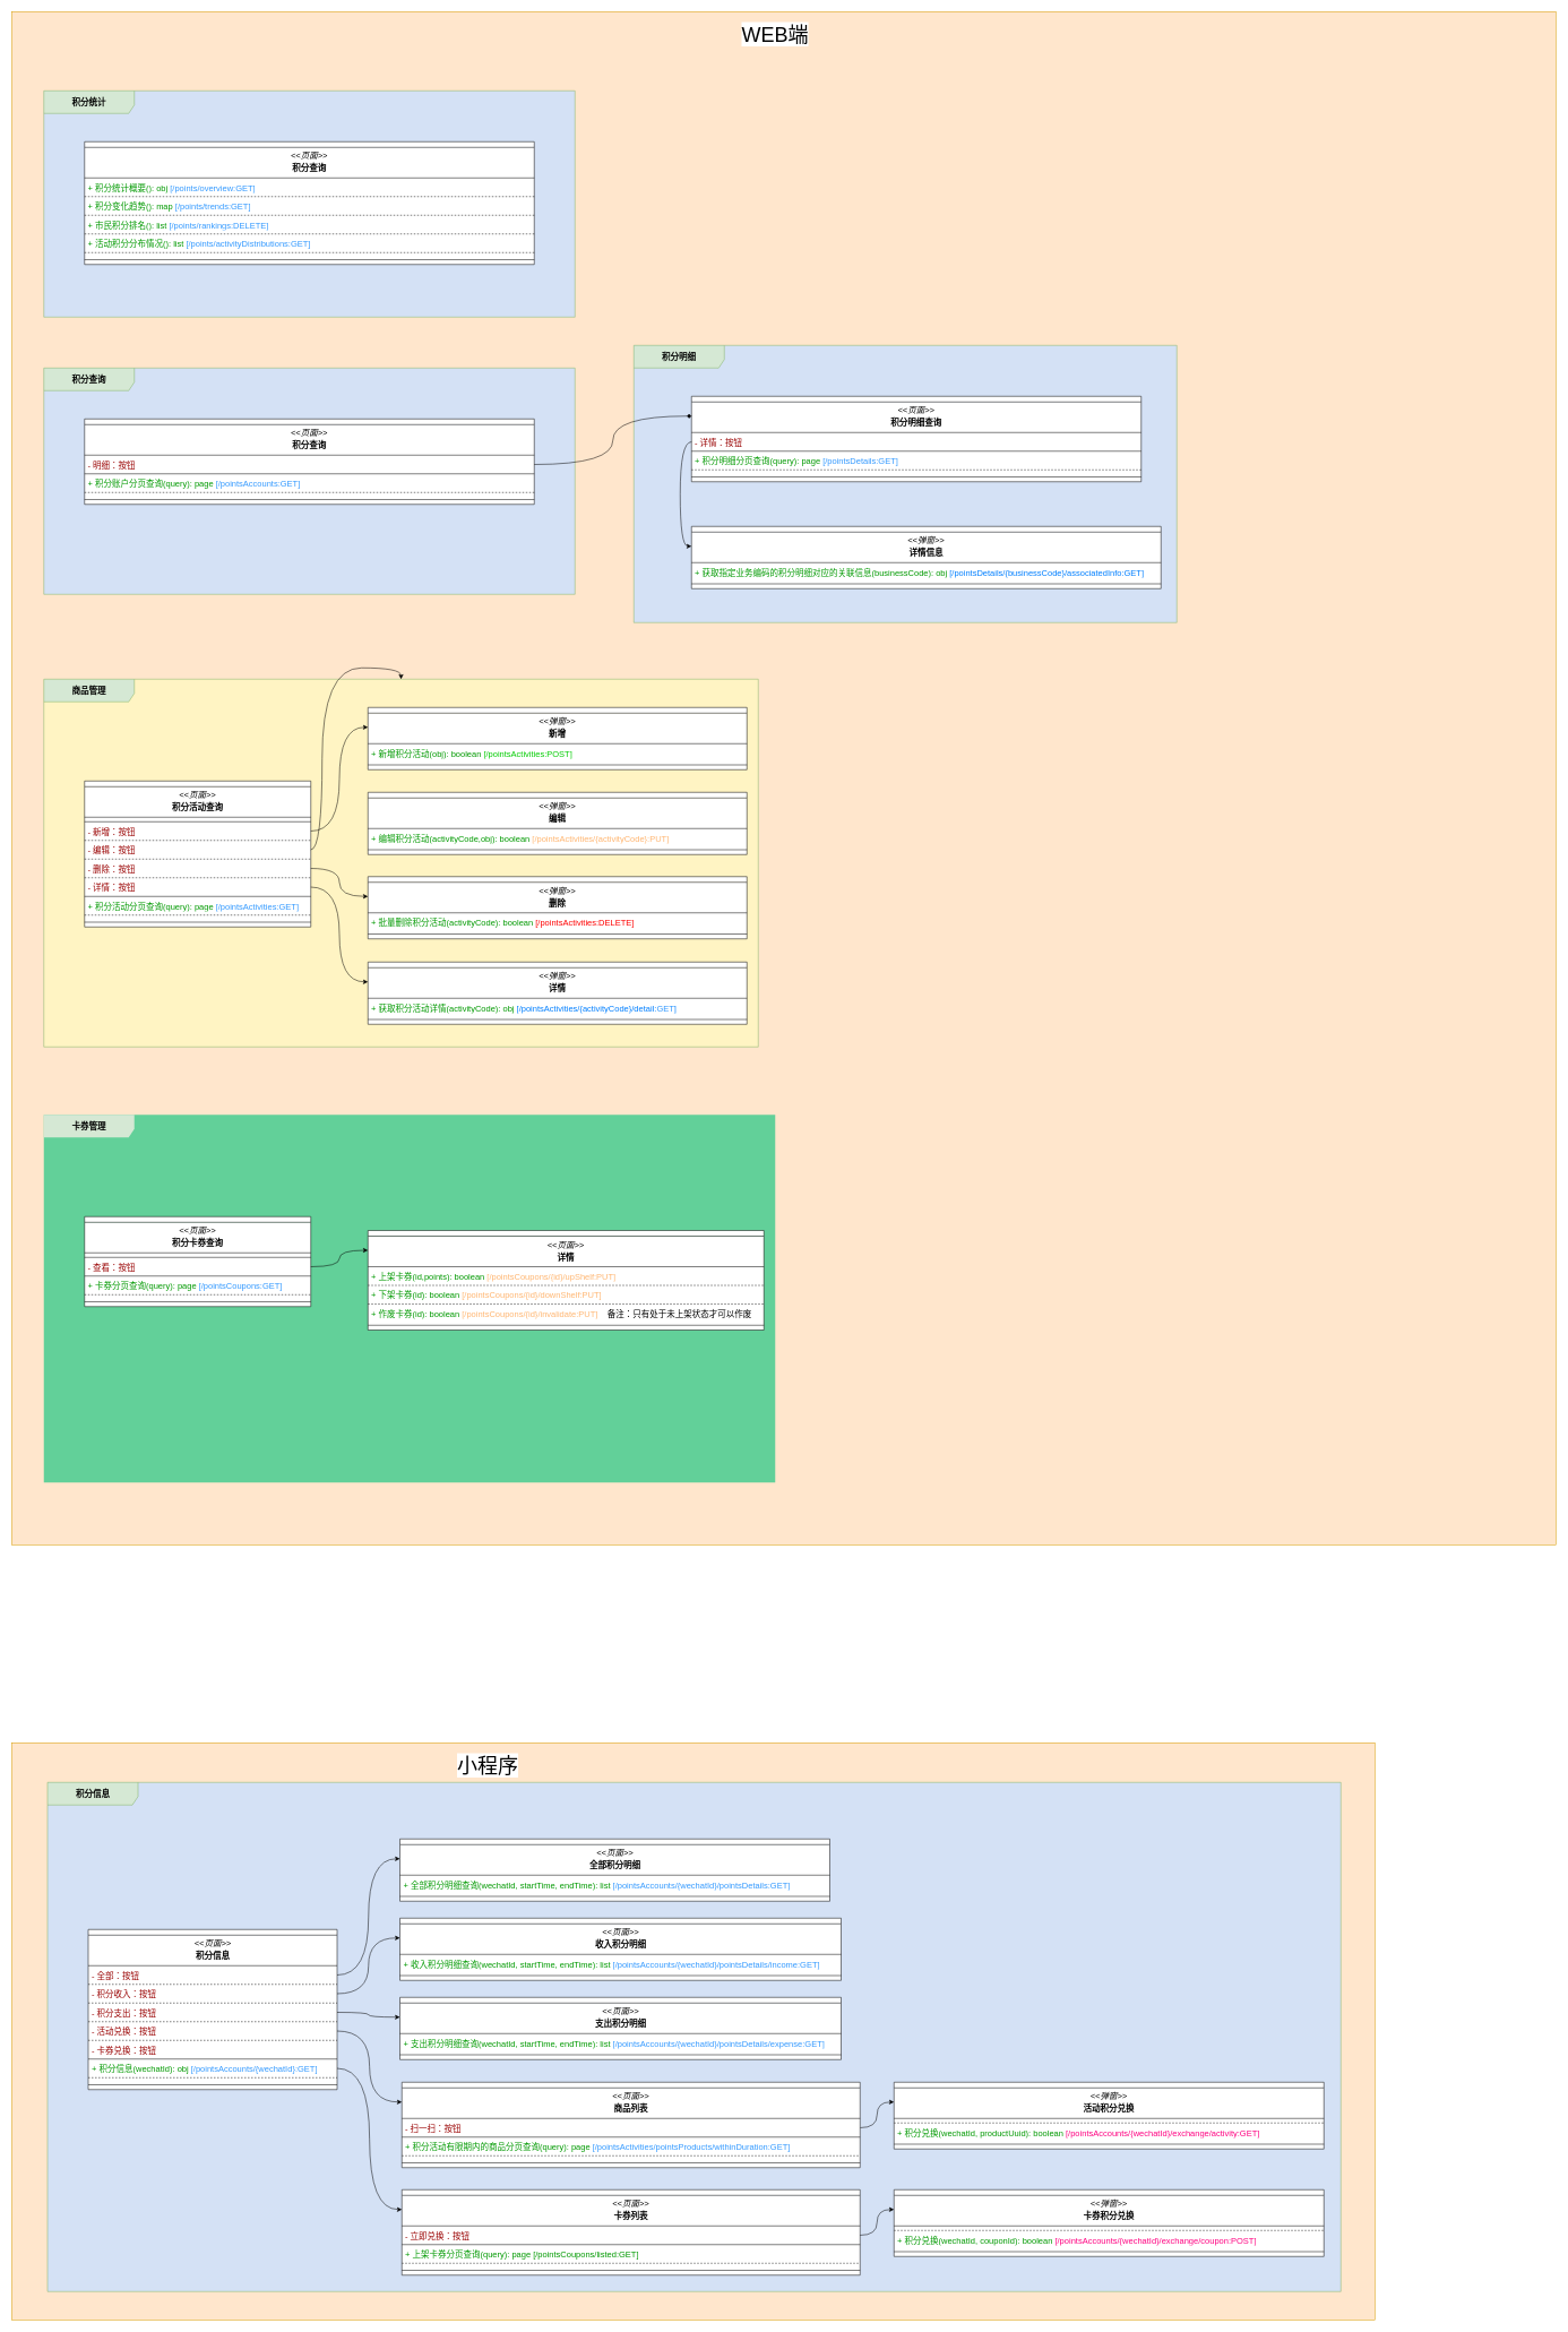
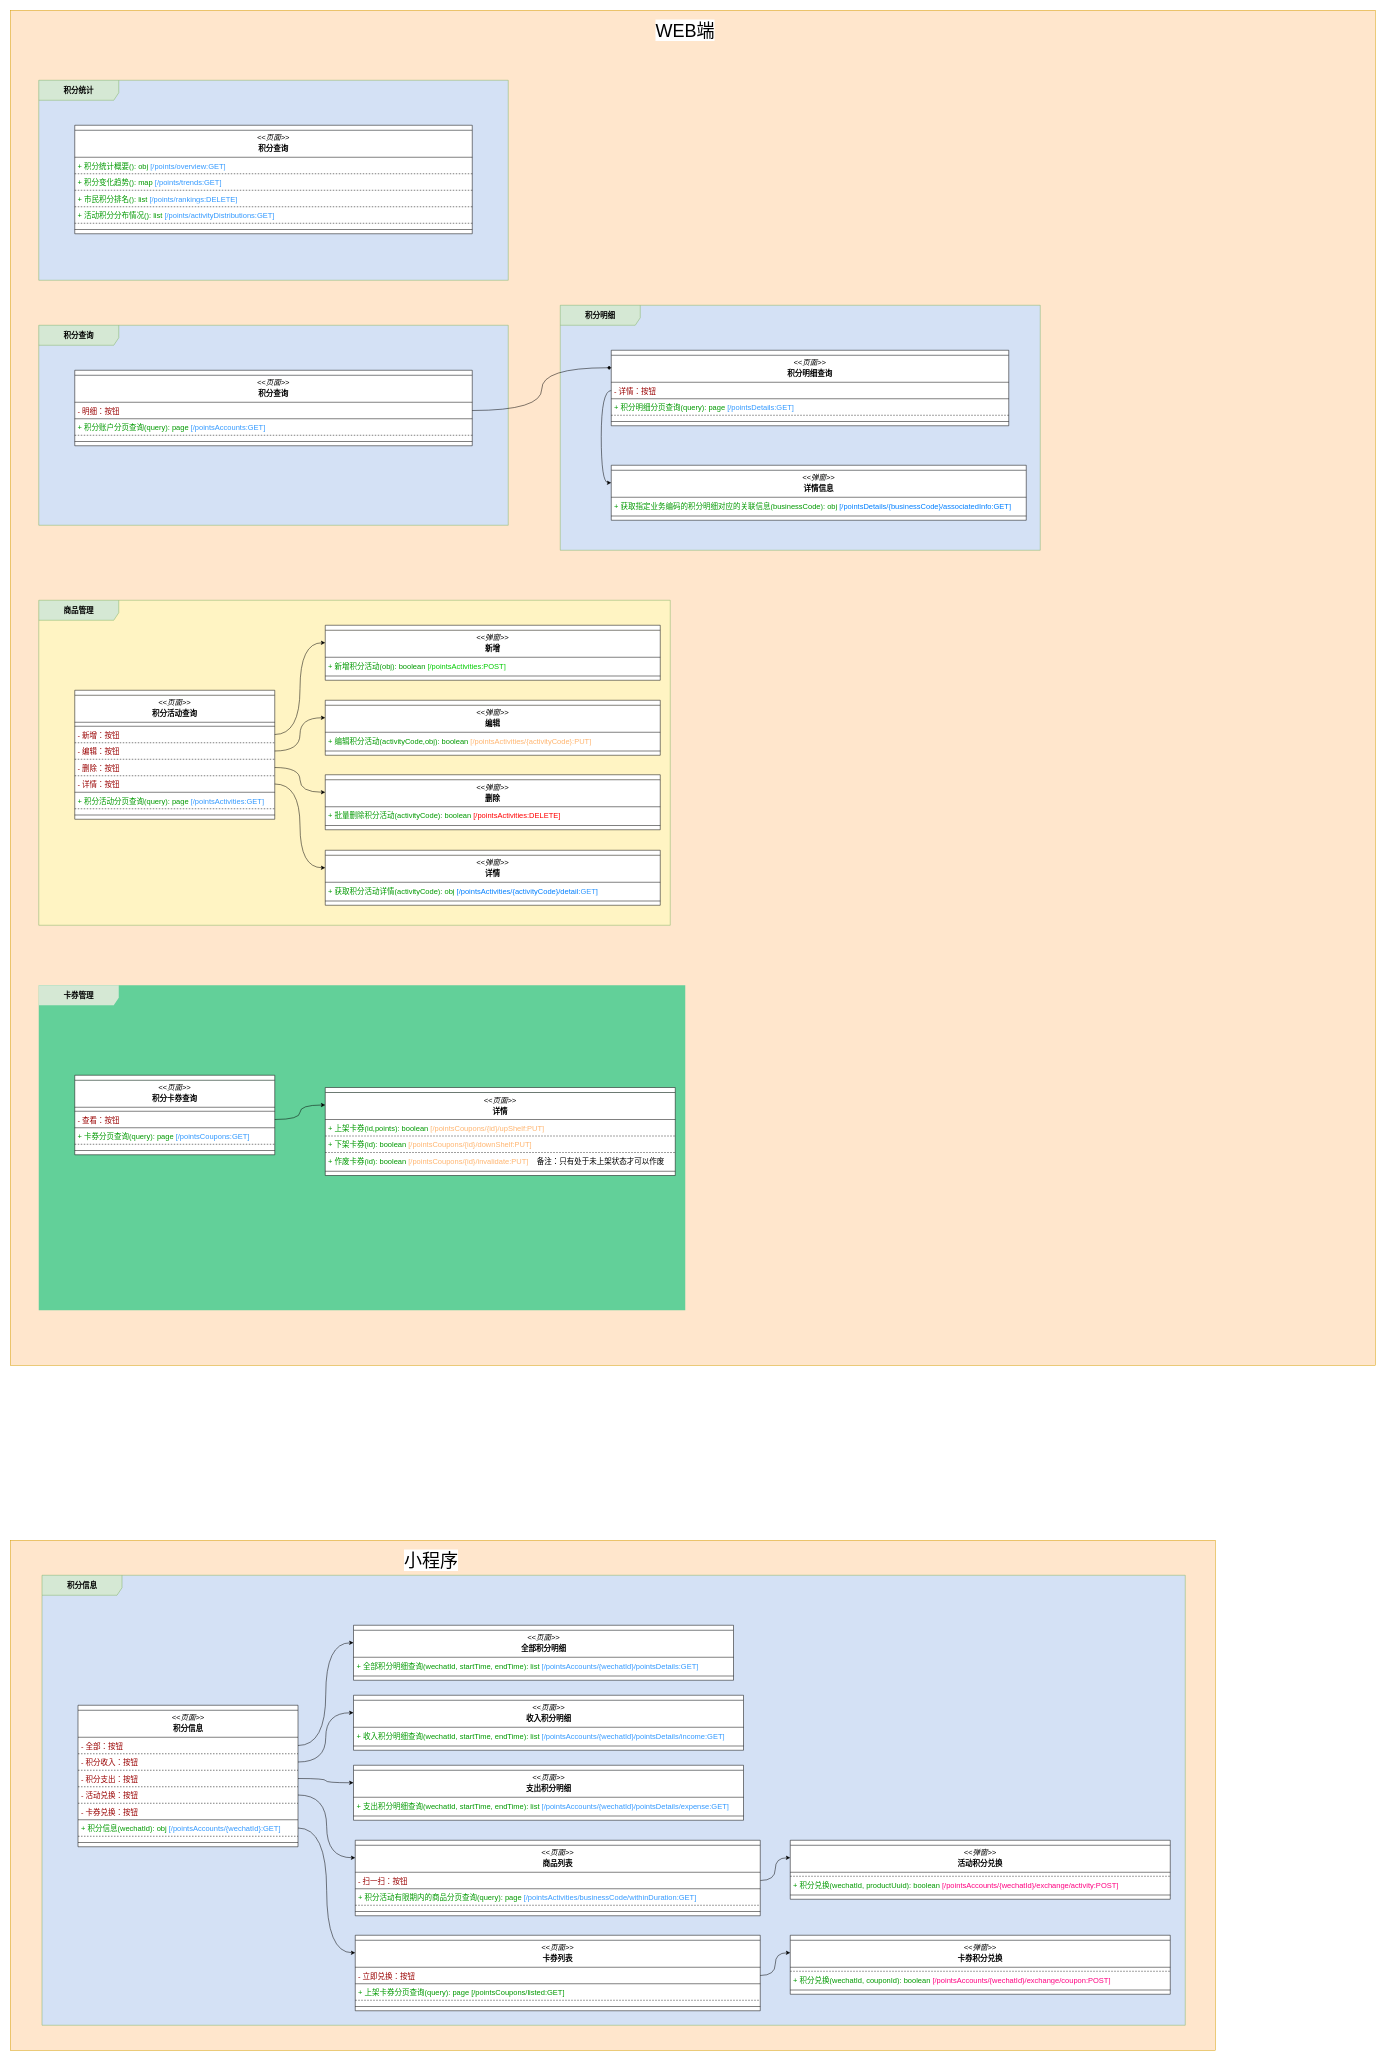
- <mxCell id="61" style="edgeStyle=orthogonalEdgeStyle;rounded=0;orthogonalLoop=1;jettySize=auto;html=1;exitX=1;exitY=0.5;exitDx=0;exitDy=0;strokeColor=default;align=center;verticalAlign=middle;fontFamily=Helvetica;fontSize=11;fontColor=default;labelBackgroundColor=default;startArrow=none;startFill=0;endArrow=classic;endFill=1;curved=1;" edge="1" parent="1" source="36" target="29"><mxGeometry relative="1" as="geometry" /></mxCell>
+ <mxCell id="61" style="edgeStyle=orthogonalEdgeStyle;rounded=0;orthogonalLoop=1;jettySize=auto;html=1;exitX=1;exitY=0.5;exitDx=0;exitDy=0;entryX=0;entryY=0.5;entryDx=0;entryDy=0;strokeColor=default;align=center;verticalAlign=middle;fontFamily=Helvetica;fontSize=11;fontColor=default;labelBackgroundColor=default;startArrow=none;startFill=0;endArrow=classic;endFill=1;curved=1;" edge="1" parent="1" source="36" target="51"><mxGeometry relative="1" as="geometry" /></mxCell>
- <mxCell id="118" value="+ 积分兑换(wechatId, productUuid): boolean &lt;font color=&quot;#ff0080&quot;&gt;[/pointsAccounts/{wechatId}/exchange/activity:GET]&lt;/font&gt;" style="text;html=1;align=left;verticalAlign=middle;spacingLeft=4;spacingRight=4;overflow=hidden;rotatable=0;points=[[0,0.5],[1,0.5]];portConstraint=eastwest;whiteSpace=wrap;swimlaneFillColor=default;fontColor=#009900;fontSize=15;" vertex="1" parent="114"><mxGeometry y="76" width="760" height="25" as="geometry" /></mxCell>
+ <mxCell id="118" value="+ 积分兑换(wechatId, productUuid): boolean &lt;font color=&quot;#ff0080&quot;&gt;[/pointsAccounts/{wechatId}/exchange/activity:POST]&lt;/font&gt;" style="text;html=1;align=left;verticalAlign=middle;spacingLeft=4;spacingRight=4;overflow=hidden;rotatable=0;points=[[0,0.5],[1,0.5]];portConstraint=eastwest;whiteSpace=wrap;swimlaneFillColor=default;fontColor=#009900;fontSize=15;" vertex="1" parent="114"><mxGeometry y="76" width="760" height="25" as="geometry" /></mxCell>
- <mxCell id="151" value="+ 积分活动有限期内的商品分页查询(query): page &lt;font color=&quot;#3399ff&quot;&gt;[/pointsActivities/pointsProducts/withinDuration:GET]&lt;/font&gt;" style="text;html=1;align=left;verticalAlign=middle;spacingLeft=4;spacingRight=4;overflow=hidden;rotatable=0;points=[[0,0.5],[1,0.5]];portConstraint=eastwest;whiteSpace=wrap;swimlaneFillColor=default;fontColor=#009900;fontSize=15;" vertex="1" parent="146"><mxGeometry y="101" width="810" height="25" as="geometry" /></mxCell>
+ <mxCell id="151" value="+ 积分活动有限期内的商品分页查询(query): page &lt;font color=&quot;#3399ff&quot;&gt;[/pointsActivities/businessCode/withinDuration:GET]&lt;/font&gt;" style="text;html=1;align=left;verticalAlign=middle;spacingLeft=4;spacingRight=4;overflow=hidden;rotatable=0;points=[[0,0.5],[1,0.5]];portConstraint=eastwest;whiteSpace=wrap;swimlaneFillColor=default;fontColor=#009900;fontSize=15;" vertex="1" parent="146"><mxGeometry y="101" width="810" height="25" as="geometry" /></mxCell>
